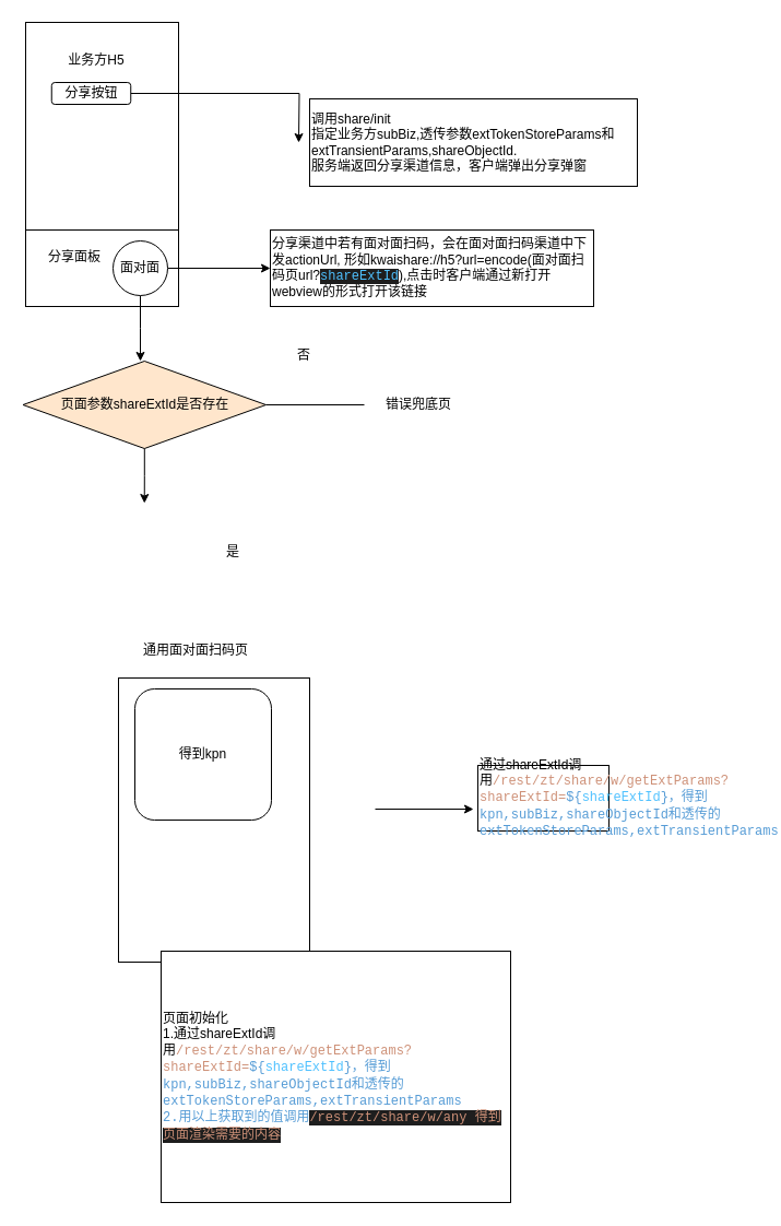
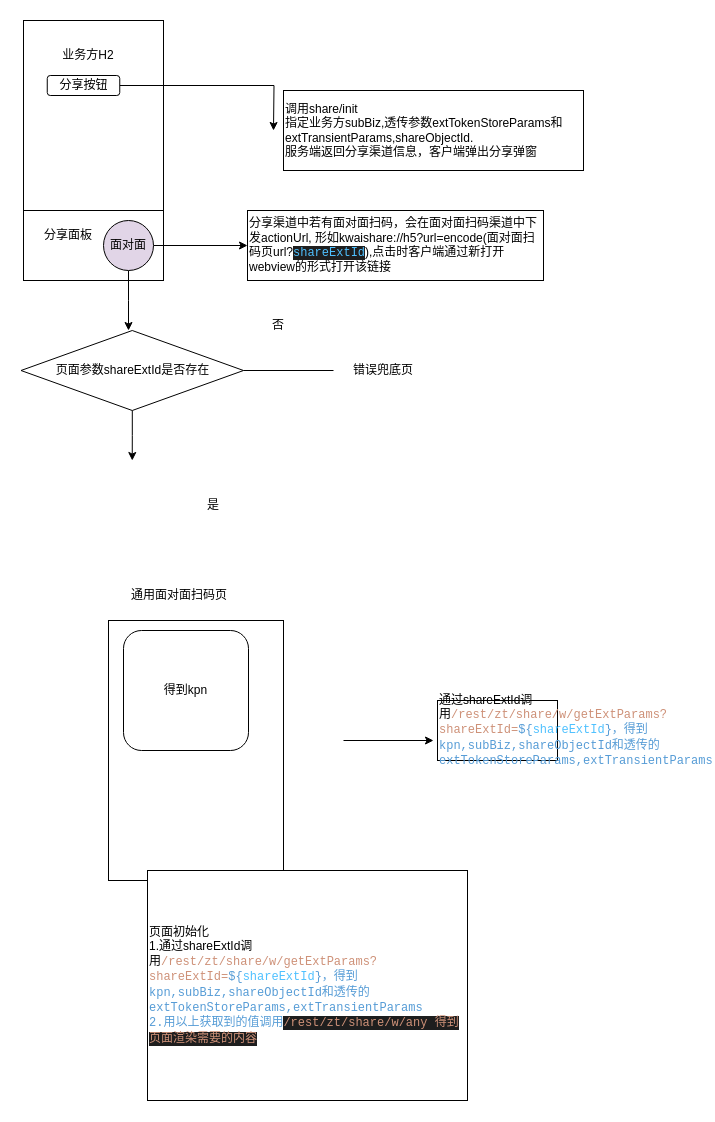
- <mxCell id="5" value="业务方H5" style="text;html=1;strokeColor=none;fillColor=none;align=center;verticalAlign=middle;whiteSpace=wrap;rounded=0;" vertex="1" parent="1"><mxGeometry x="53" y="50" width="70" height="10" as="geometry" /></mxCell>
+ <mxCell id="5" value="业务方H2" style="text;html=1;strokeColor=none;fillColor=none;align=center;verticalAlign=middle;whiteSpace=wrap;rounded=0;" vertex="1" parent="1"><mxGeometry x="53" y="50" width="70" height="10" as="geometry" /></mxCell>
- <mxCell id="11" value="面对面" style="ellipse;whiteSpace=wrap;html=1;aspect=fixed;" vertex="1" parent="1"><mxGeometry x="103" y="220" width="50" height="50" as="geometry" /></mxCell>
+ <mxCell id="11" value="面对面" style="ellipse;whiteSpace=wrap;html=1;aspect=fixed;fillColor=#e1d5e7;" vertex="1" parent="1"><mxGeometry x="103" y="220" width="50" height="50" as="geometry" /></mxCell>
- <mxCell id="21" value="页面参数shareExtId是否存在" style="rhombus;whiteSpace=wrap;html=1;align=center;fillColor=#ffe6cc;" vertex="1" parent="1"><mxGeometry x="20.5" y="330" width="222.5" height="80" as="geometry" /></mxCell>
+ <mxCell id="21" value="页面参数shareExtId是否存在" style="rhombus;whiteSpace=wrap;html=1;align=center;" vertex="1" parent="1"><mxGeometry x="20.5" y="330" width="222.5" height="80" as="geometry" /></mxCell>
